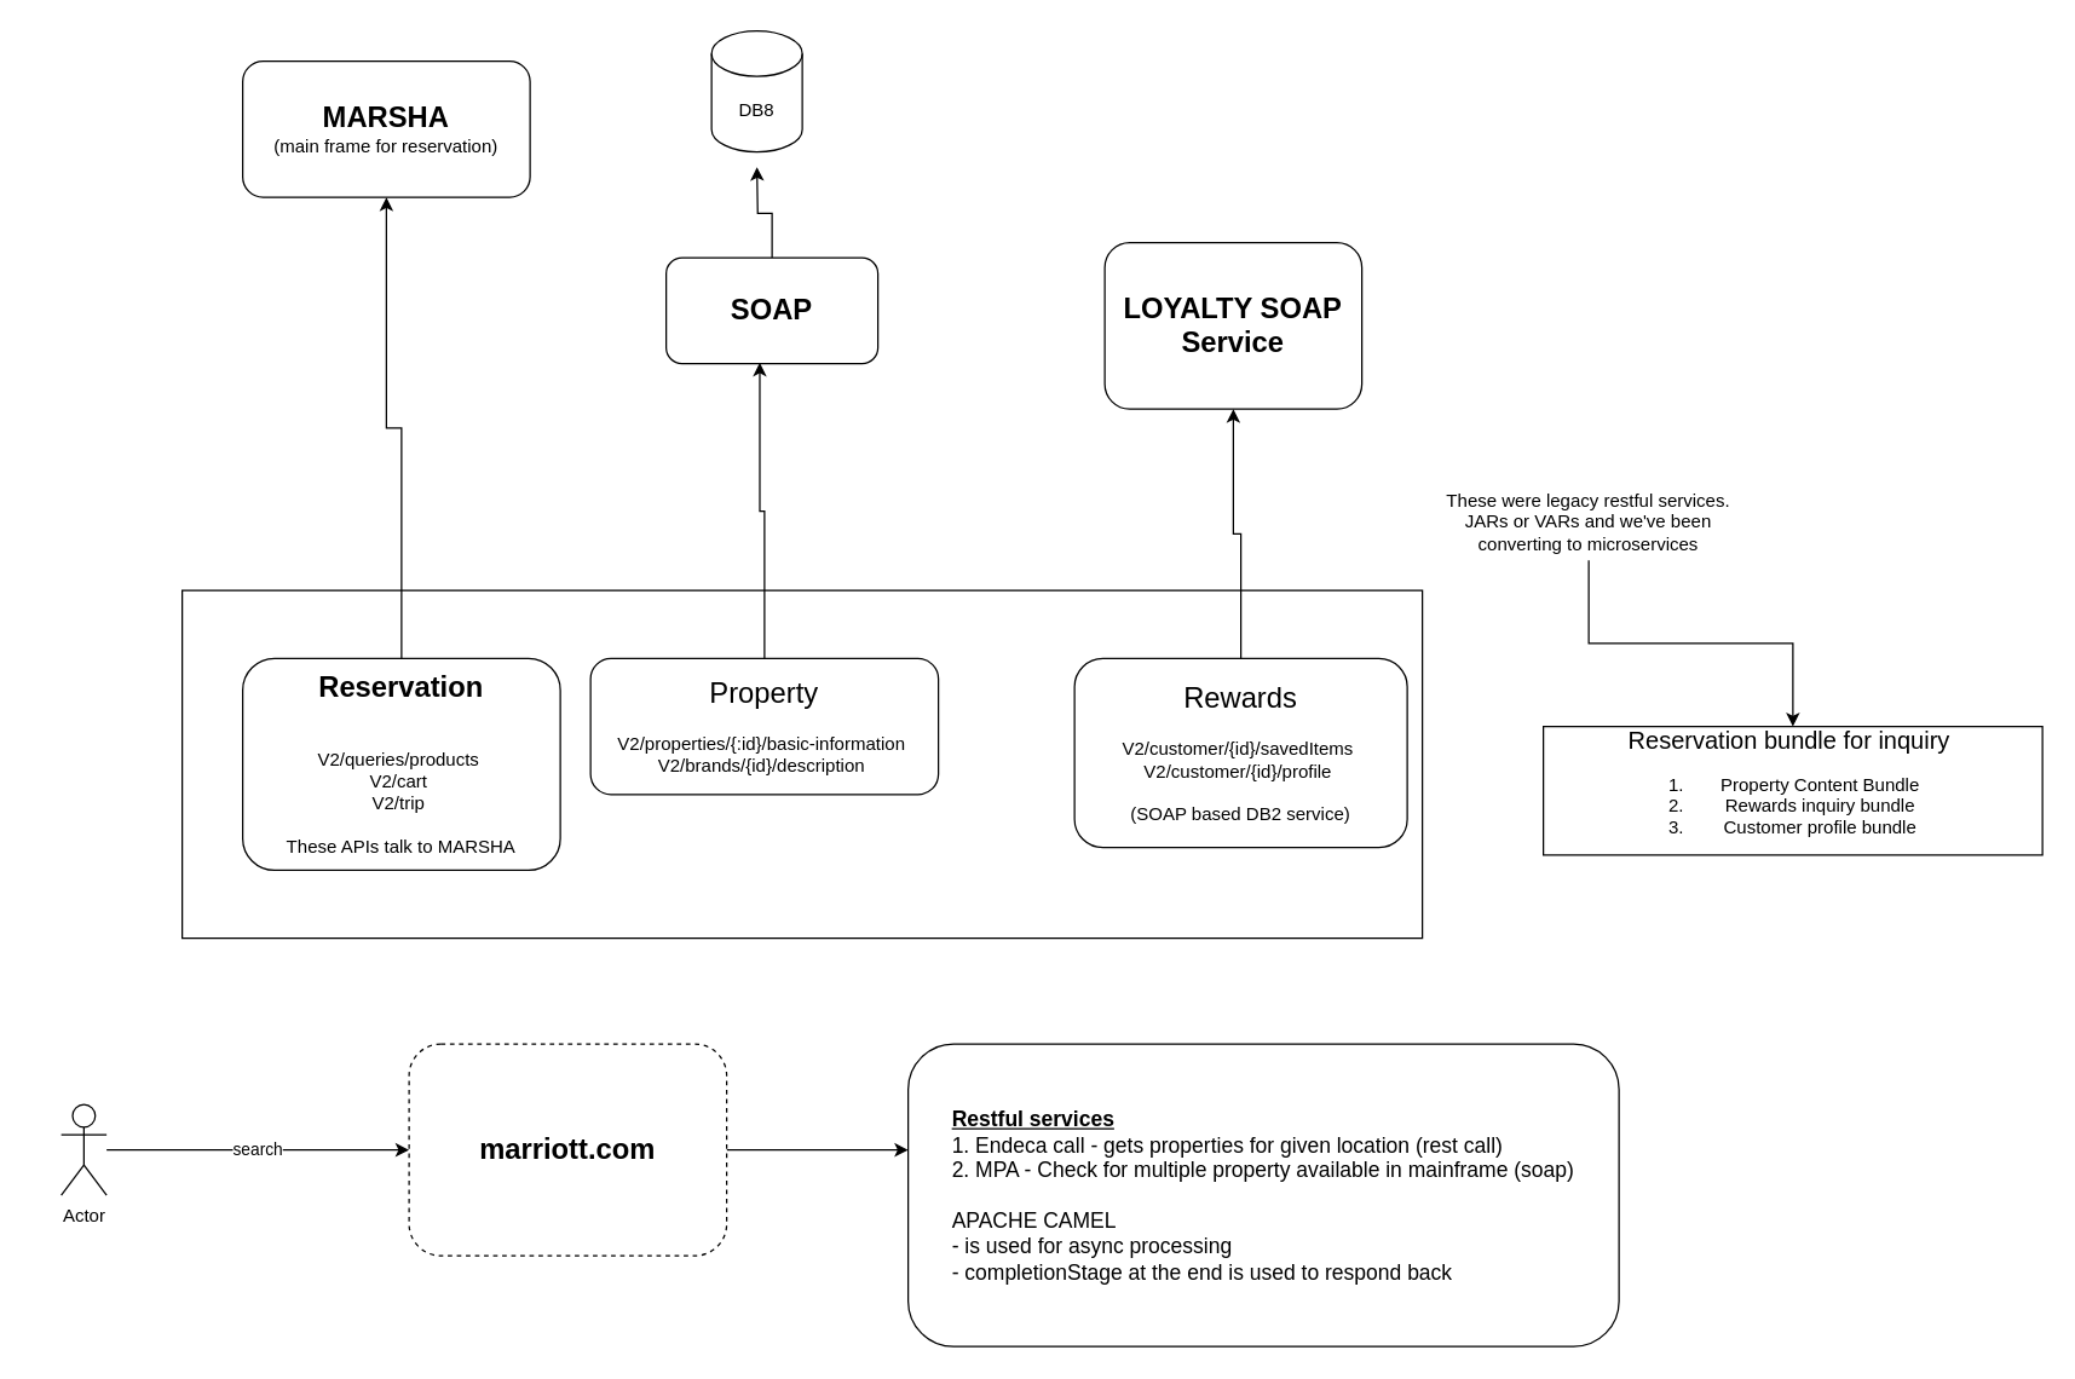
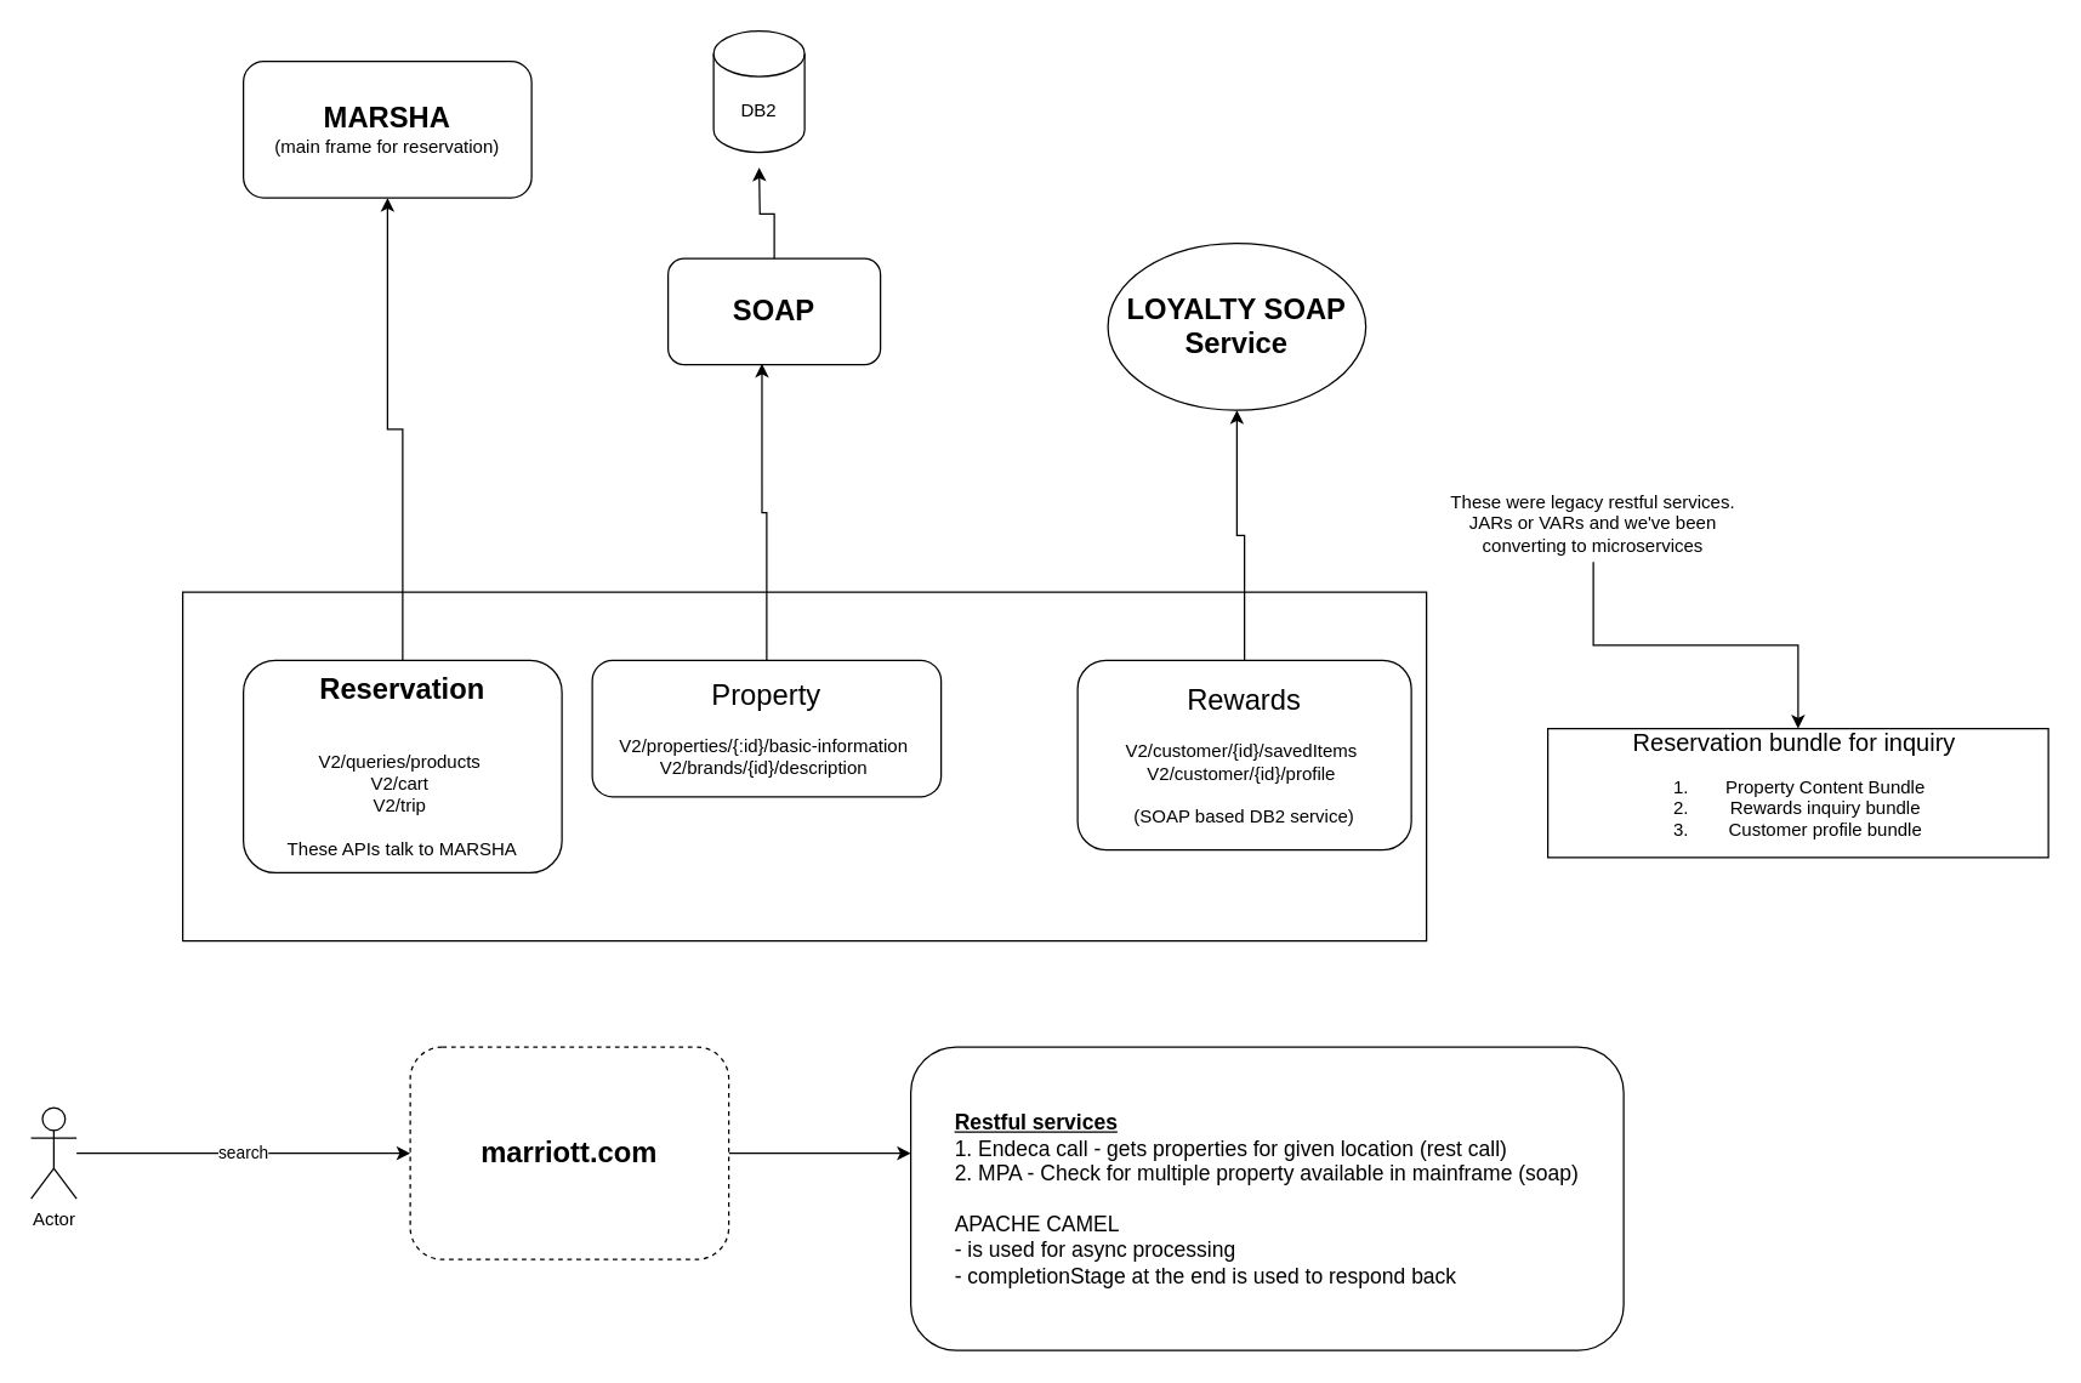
- <mxCell id="22" value="DB8" style="shape=cylinder3;whiteSpace=wrap;html=1;boundedLbl=1;backgroundOutline=1;size=15;" vertex="1" parent="1"><mxGeometry x="470" y="20" width="60" height="80" as="geometry" /></mxCell>
+ <mxCell id="22" value="DB2" style="shape=cylinder3;whiteSpace=wrap;html=1;boundedLbl=1;backgroundOutline=1;size=15;" vertex="1" parent="1"><mxGeometry x="470" y="20" width="60" height="80" as="geometry" /></mxCell>
- <mxCell id="16" value="&lt;span style=&quot;font-size: 19px;&quot;&gt;&lt;b&gt;LOYALTY SOAP Service&lt;/b&gt;&lt;/span&gt;" style="rounded=1;whiteSpace=wrap;html=1;" vertex="1" parent="1"><mxGeometry x="730" y="160" width="170" height="110" as="geometry" /></mxCell>
+ <mxCell id="16" value="&lt;span style=&quot;font-size: 19px;&quot;&gt;&lt;b&gt;LOYALTY SOAP Service&lt;/b&gt;&lt;/span&gt;" style="ellipse;whiteSpace=wrap;html=1;" vertex="1" parent="1"><mxGeometry x="730" y="160" width="170" height="110" as="geometry" /></mxCell>
- <mxCell id="6" value="Actor" style="shape=umlActor;verticalLabelPosition=bottom;verticalAlign=top;html=1;outlineConnect=0;" vertex="1" parent="1"><mxGeometry x="40" y="730" width="30" height="60" as="geometry" /></mxCell>
+ <mxCell id="6" value="Actor" style="shape=umlActor;verticalLabelPosition=bottom;verticalAlign=top;html=1;outlineConnect=0;" vertex="1" parent="1"><mxGeometry x="20" y="730" width="30" height="60" as="geometry" /></mxCell>
